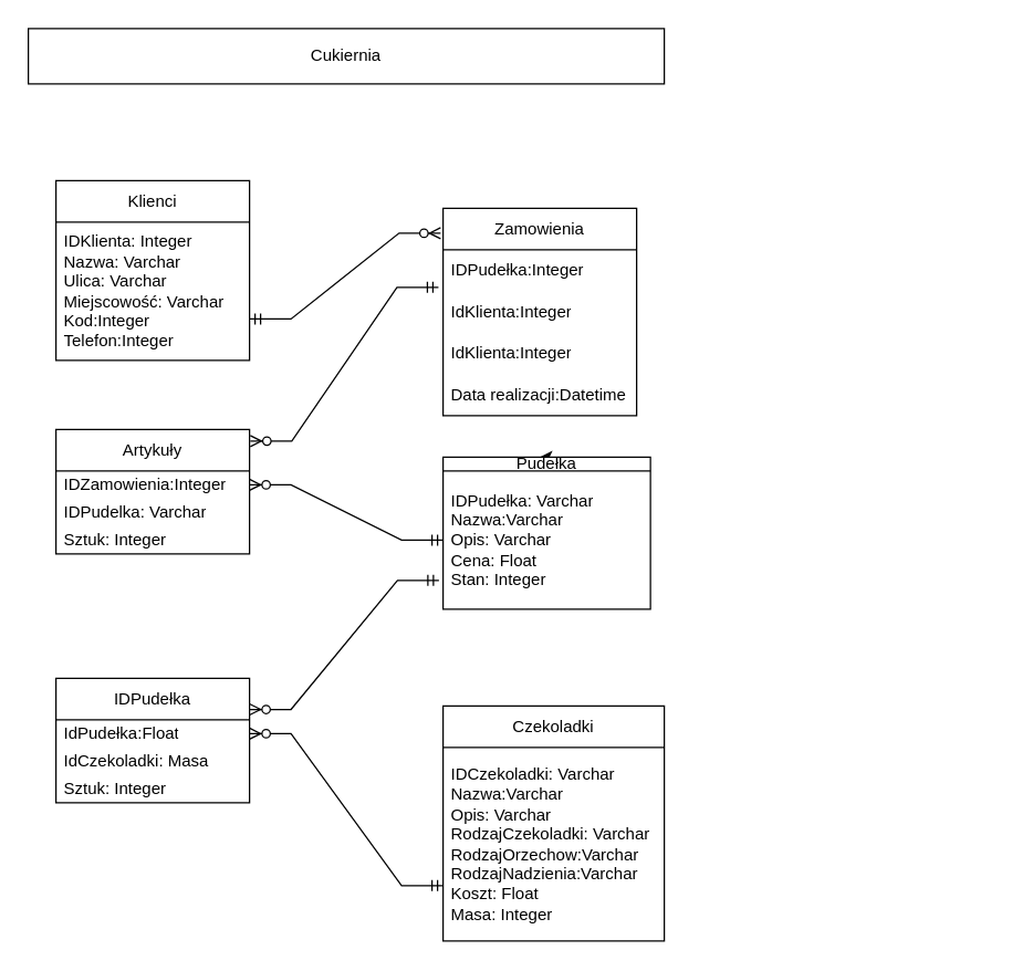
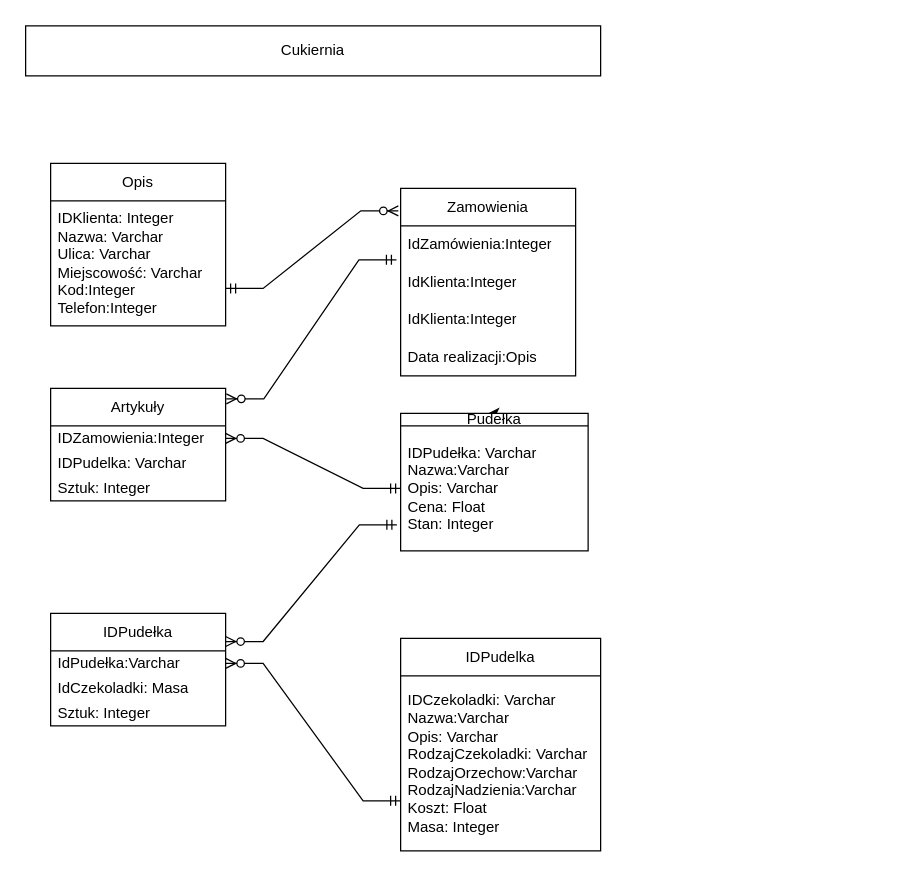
- <mxCell id="2" value="Klienci" style="swimlane;fontStyle=0;childLayout=stackLayout;horizontal=1;startSize=30;horizontalStack=0;resizeParent=1;resizeParentMax=0;resizeLast=0;collapsible=1;marginBottom=0;whiteSpace=wrap;html=1;" parent="1" vertex="1"><mxGeometry x="40" y="130" width="140" height="130" as="geometry" /></mxCell>
+ <mxCell id="2" value="Opis" style="swimlane;fontStyle=0;childLayout=stackLayout;horizontal=1;startSize=30;horizontalStack=0;resizeParent=1;resizeParentMax=0;resizeLast=0;collapsible=1;marginBottom=0;whiteSpace=wrap;html=1;" parent="1" vertex="1"><mxGeometry x="40" y="130" width="140" height="130" as="geometry" /></mxCell>
- <mxCell id="10" value="IDPudełka:Integer" style="text;strokeColor=none;fillColor=none;align=left;verticalAlign=middle;spacingLeft=4;spacingRight=4;overflow=hidden;points=[[0,0.5],[1,0.5]];portConstraint=eastwest;rotatable=0;whiteSpace=wrap;html=1;" parent="9" vertex="1"><mxGeometry y="30" width="140" height="30" as="geometry" /></mxCell>
+ <mxCell id="10" value="IdZamówienia:Integer" style="text;strokeColor=none;fillColor=none;align=left;verticalAlign=middle;spacingLeft=4;spacingRight=4;overflow=hidden;points=[[0,0.5],[1,0.5]];portConstraint=eastwest;rotatable=0;whiteSpace=wrap;html=1;" parent="9" vertex="1"><mxGeometry y="30" width="140" height="30" as="geometry" /></mxCell>
- <mxCell id="13" value="Data realizacji:Datetime" style="text;strokeColor=none;fillColor=none;align=left;verticalAlign=middle;spacingLeft=4;spacingRight=4;overflow=hidden;points=[[0,0.5],[1,0.5]];portConstraint=eastwest;rotatable=0;whiteSpace=wrap;html=1;" parent="9" vertex="1"><mxGeometry y="120" width="140" height="30" as="geometry" /></mxCell>
+ <mxCell id="13" value="Data realizacji:Opis" style="text;strokeColor=none;fillColor=none;align=left;verticalAlign=middle;spacingLeft=4;spacingRight=4;overflow=hidden;points=[[0,0.5],[1,0.5]];portConstraint=eastwest;rotatable=0;whiteSpace=wrap;html=1;" parent="9" vertex="1"><mxGeometry y="120" width="140" height="30" as="geometry" /></mxCell>
- <mxCell id="17" value="Czekoladki" style="swimlane;fontStyle=0;childLayout=stackLayout;horizontal=1;startSize=30;horizontalStack=0;resizeParent=1;resizeParentMax=0;resizeLast=0;collapsible=1;marginBottom=0;whiteSpace=wrap;html=1;" parent="1" vertex="1"><mxGeometry x="320" y="510" width="160" height="170" as="geometry" /></mxCell>
+ <mxCell id="17" value="IDPudelka" style="swimlane;fontStyle=0;childLayout=stackLayout;horizontal=1;startSize=30;horizontalStack=0;resizeParent=1;resizeParentMax=0;resizeLast=0;collapsible=1;marginBottom=0;whiteSpace=wrap;html=1;" parent="1" vertex="1"><mxGeometry x="320" y="510" width="160" height="170" as="geometry" /></mxCell>
- <mxCell id="20" value="IdPudełka:Float" style="text;strokeColor=none;fillColor=none;align=left;verticalAlign=middle;spacingLeft=4;spacingRight=4;overflow=hidden;points=[[0,0.5],[1,0.5]];portConstraint=eastwest;rotatable=0;whiteSpace=wrap;html=1;" parent="19" vertex="1"><mxGeometry y="30" width="140" height="20" as="geometry" /></mxCell>
+ <mxCell id="20" value="IdPudełka:Varchar" style="text;strokeColor=none;fillColor=none;align=left;verticalAlign=middle;spacingLeft=4;spacingRight=4;overflow=hidden;points=[[0,0.5],[1,0.5]];portConstraint=eastwest;rotatable=0;whiteSpace=wrap;html=1;" parent="19" vertex="1"><mxGeometry y="30" width="140" height="20" as="geometry" /></mxCell>
